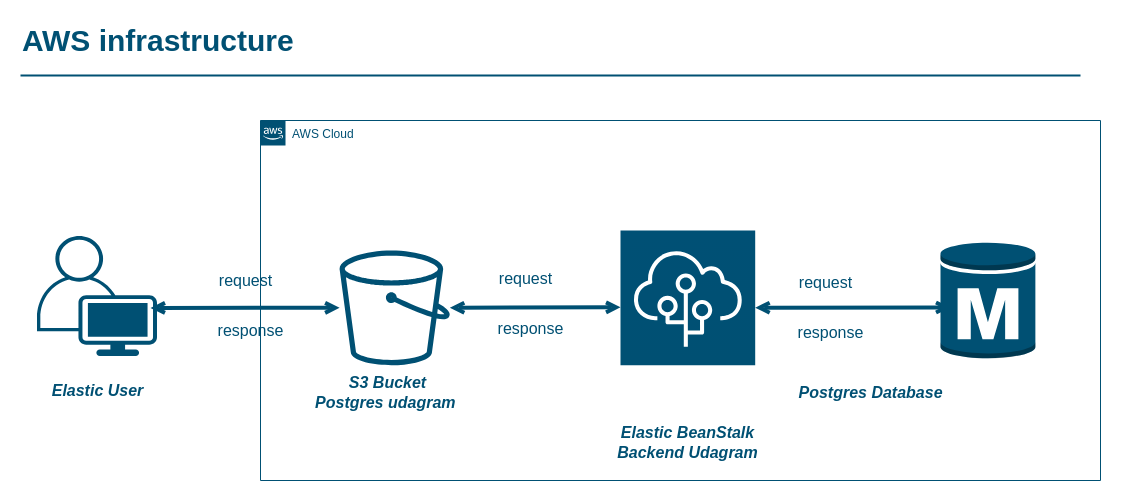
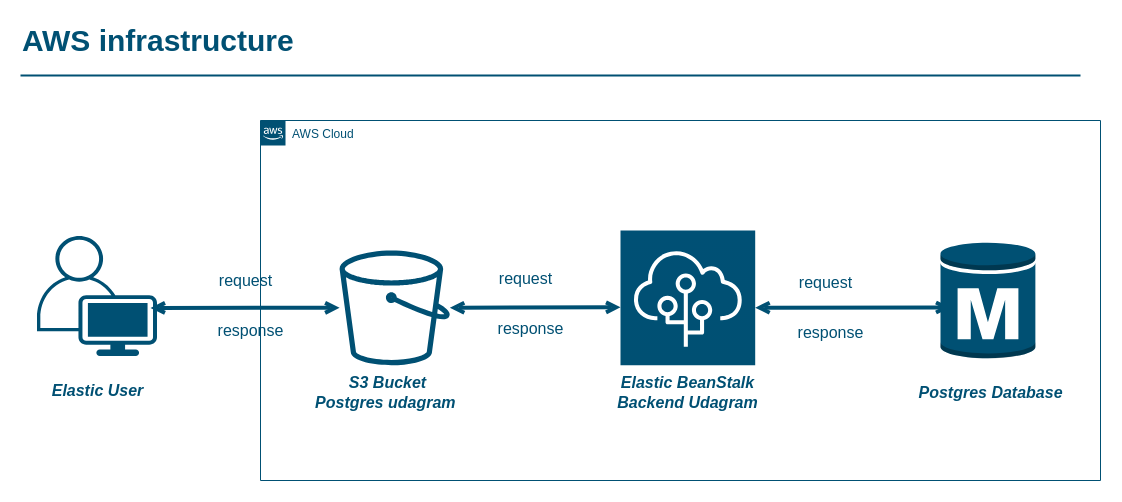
- <mxCell id="13" value="Postgres Database" style="text;html=1;align=center;verticalAlign=middle;resizable=0;points=[];autosize=1;strokeColor=none;fillColor=none;fontSize=16;fontColor=#005073;fontStyle=3" vertex="1" parent="2"><mxGeometry x="530" y="262.35" width="160" height="20" as="geometry" /></mxCell>
+ <mxCell id="13" value="Postgres Database" style="text;html=1;align=center;verticalAlign=middle;resizable=0;points=[];autosize=1;strokeColor=none;fillColor=none;fontSize=16;fontColor=#005073;fontStyle=3" vertex="1" parent="2"><mxGeometry x="650" y="262.35" width="160" height="20" as="geometry" /></mxCell>
- <mxCell id="6" value="Elastic BeanStalk&lt;br&gt;Backend Udagram" style="text;html=1;align=center;verticalAlign=middle;resizable=0;points=[];autosize=1;strokeColor=none;fillColor=none;fontSize=16;fontColor=#005073;fontStyle=3" vertex="1" parent="2"><mxGeometry x="347.35" y="302.35" width="160" height="40" as="geometry" /></mxCell>
+ <mxCell id="6" value="Elastic BeanStalk&lt;br&gt;Backend Udagram" style="text;html=1;align=center;verticalAlign=middle;resizable=0;points=[];autosize=1;strokeColor=none;fillColor=none;fontSize=16;fontColor=#005073;fontStyle=3" vertex="1" parent="2"><mxGeometry x="347.35" y="252.35" width="160" height="40" as="geometry" /></mxCell>
